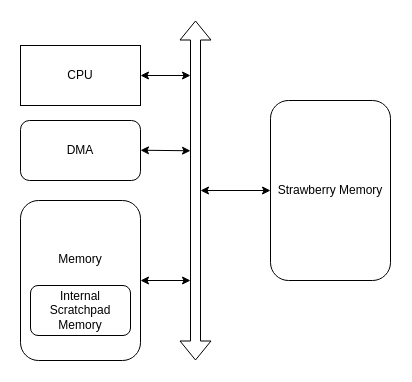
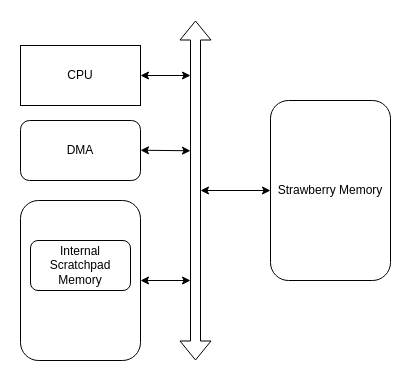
- <mxCell id="4" value="&lt;div&gt;Memory&lt;/div&gt;&lt;div&gt;&lt;br&gt;&lt;/div&gt;&lt;div&gt;&lt;br&gt;&lt;/div&gt;&lt;div&gt;&lt;br&gt;&lt;/div&gt;" style="rounded=1;whiteSpace=wrap;html=1;" parent="1" vertex="1"><mxGeometry x="20" y="200" width="120" height="160" as="geometry" /></mxCell>
+ <mxCell id="4" value="&lt;div&gt;Strawberry&lt;/div&gt;&lt;div&gt;&lt;br&gt;&lt;/div&gt;&lt;div&gt;&lt;br&gt;&lt;/div&gt;&lt;div&gt;&lt;br&gt;&lt;/div&gt;" style="rounded=1;whiteSpace=wrap;html=1;" parent="1" vertex="1"><mxGeometry x="20" y="200" width="120" height="160" as="geometry" /></mxCell>
- <mxCell id="11" value="Internal&lt;br&gt;Scratchpad&lt;br&gt;Memory" style="rounded=1;whiteSpace=wrap;html=1;" parent="1" vertex="1"><mxGeometry x="30" y="285" width="100" height="50" as="geometry" /></mxCell>
+ <mxCell id="11" value="Internal&lt;br&gt;Scratchpad&lt;br&gt;Memory" style="rounded=1;whiteSpace=wrap;html=1;" parent="1" vertex="1"><mxGeometry x="30" y="240" width="100" height="50" as="geometry" /></mxCell>
